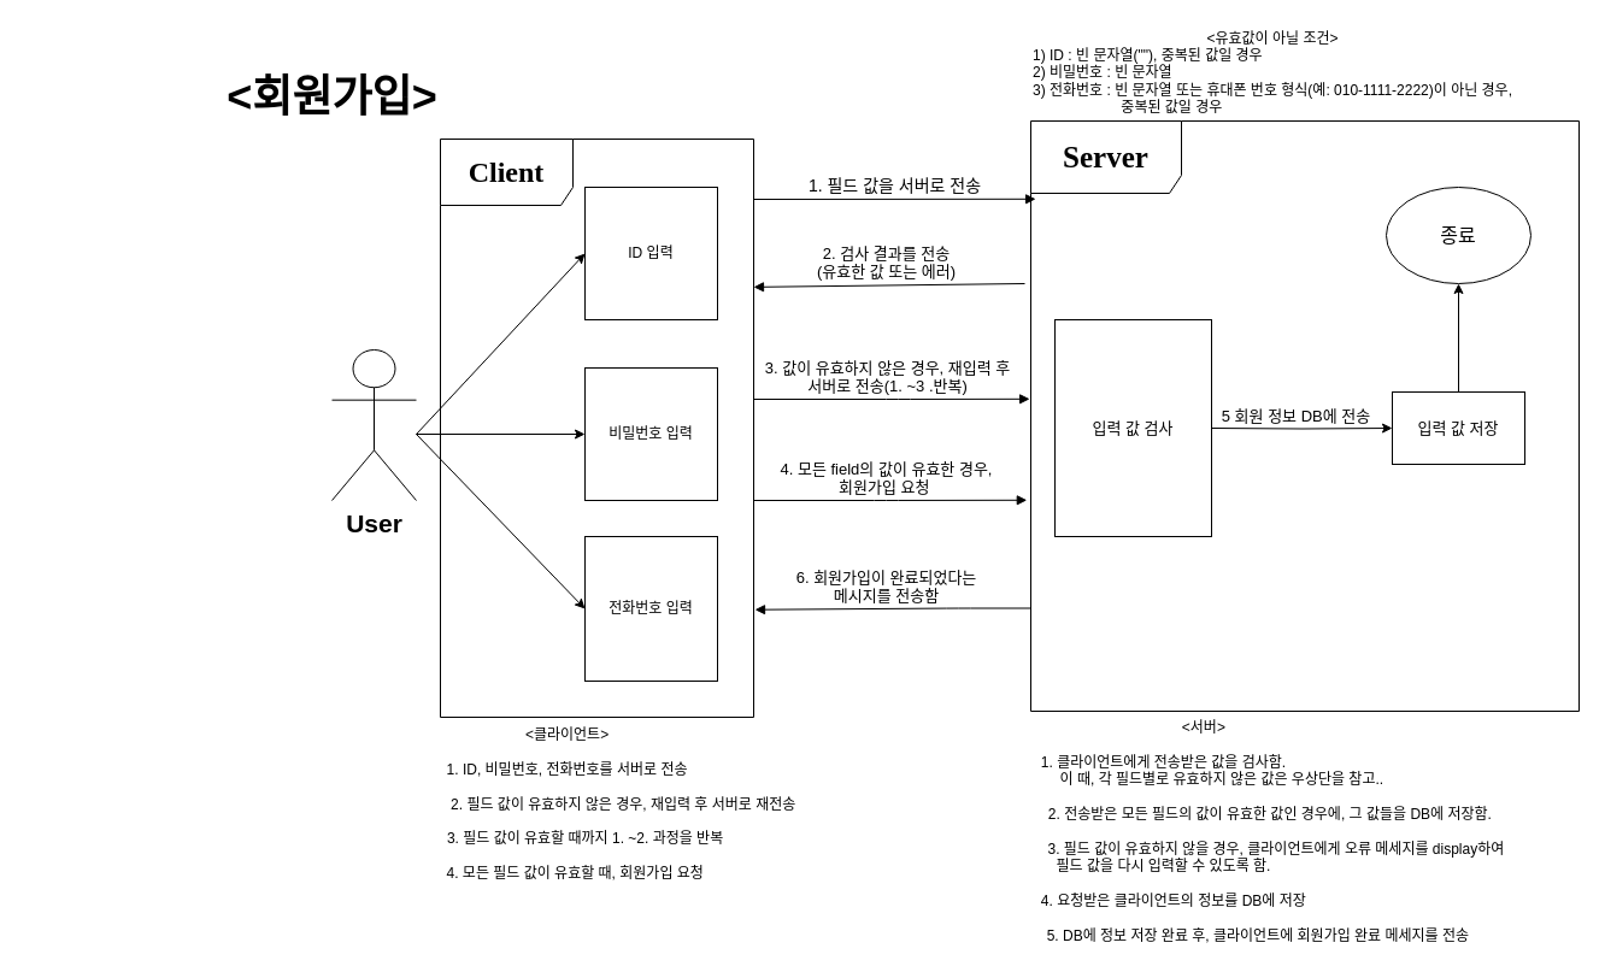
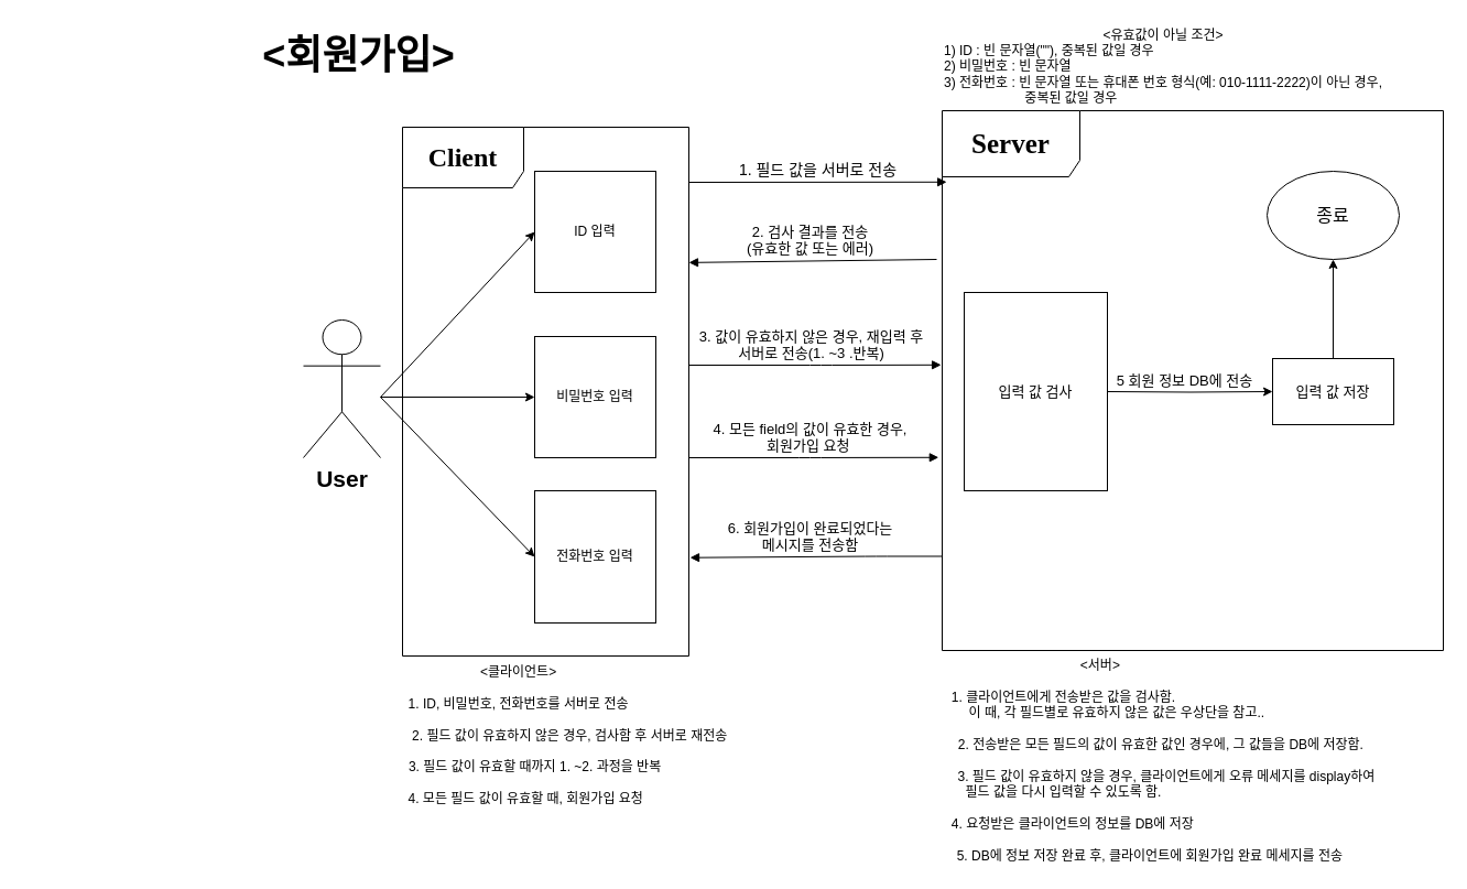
- <mxCell id="17" value="&lt;font size=&quot;1&quot;&gt;&lt;b style=&quot;font-size: 36px&quot;&gt;&amp;lt;회원가입&amp;gt;&lt;/b&gt;&lt;/font&gt;" style="text;html=1;align=center;verticalAlign=middle;resizable=0;points=[];autosize=1;" vertex="1" parent="1"><mxGeometry x="175" y="65" width="200" height="30" as="geometry" /></mxCell>
+ <mxCell id="17" value="&lt;font size=&quot;1&quot;&gt;&lt;b style=&quot;font-size: 36px&quot;&gt;&amp;lt;회원가입&amp;gt;&lt;/b&gt;&lt;/font&gt;" style="text;html=1;align=center;verticalAlign=middle;resizable=0;points=[];autosize=1;" vertex="1" parent="1"><mxGeometry x="225" y="35" width="200" height="30" as="geometry" /></mxCell>
- <mxCell id="14" value="&lt;br&gt;&amp;nbsp; &amp;nbsp; &amp;nbsp; &amp;nbsp; &amp;nbsp; &amp;nbsp; &amp;nbsp; &amp;nbsp; &amp;nbsp; &amp;nbsp; &amp;nbsp; &amp;nbsp; &amp;nbsp; &amp;nbsp; &amp;nbsp; &amp;nbsp; &amp;nbsp; &amp;nbsp; &amp;nbsp; &amp;nbsp; &amp;nbsp; &amp;nbsp; &amp;nbsp; &amp;nbsp; &amp;nbsp; &amp;nbsp; &amp;nbsp; &amp;nbsp; &amp;nbsp; &amp;nbsp; &amp;nbsp; &amp;nbsp; &amp;nbsp; &amp;nbsp; &amp;nbsp; &amp;nbsp; &amp;lt;클라이언트&amp;gt;&lt;br&gt;&lt;br&gt;&amp;nbsp; &amp;nbsp; &amp;nbsp; &amp;nbsp; &amp;nbsp; &amp;nbsp; &amp;nbsp; &amp;nbsp; &amp;nbsp; &amp;nbsp; &amp;nbsp; &amp;nbsp; &amp;nbsp; &amp;nbsp; &amp;nbsp; &amp;nbsp; &amp;nbsp; &amp;nbsp; &amp;nbsp; &amp;nbsp; &amp;nbsp; &amp;nbsp; &amp;nbsp; &amp;nbsp; &amp;nbsp; &amp;nbsp; &amp;nbsp; &amp;nbsp; &amp;nbsp; &amp;nbsp; &amp;nbsp; &amp;nbsp; &amp;nbsp; &amp;nbsp; &amp;nbsp; &amp;nbsp; 1. ID, 비밀번호, 전화번호를 서버로 전송&lt;br&gt;&lt;br&gt;&amp;nbsp; &amp;nbsp; &amp;nbsp; &amp;nbsp; &amp;nbsp; &amp;nbsp; &amp;nbsp; &amp;nbsp; &amp;nbsp; &amp;nbsp; &amp;nbsp; &amp;nbsp; &amp;nbsp; &amp;nbsp; &amp;nbsp; &amp;nbsp; &amp;nbsp; &amp;nbsp; &amp;nbsp; &amp;nbsp; &amp;nbsp; &amp;nbsp; &amp;nbsp; &amp;nbsp; &amp;nbsp; &amp;nbsp; &amp;nbsp; &amp;nbsp; &amp;nbsp; &amp;nbsp; &amp;nbsp; &amp;nbsp; &amp;nbsp; &amp;nbsp; &amp;nbsp; &amp;nbsp; &amp;nbsp; &amp;nbsp; &amp;nbsp; &amp;nbsp; &amp;nbsp; &amp;nbsp; &amp;nbsp; &amp;nbsp; &amp;nbsp; &amp;nbsp; &amp;nbsp; &amp;nbsp; &amp;nbsp; &amp;nbsp; 2. 필드 값이 유효하지 않은 경우, 재입력 후 서버로 재전송&lt;br&gt;&lt;br&gt;&amp;nbsp; &amp;nbsp; &amp;nbsp; &amp;nbsp; &amp;nbsp; &amp;nbsp; &amp;nbsp; &amp;nbsp; &amp;nbsp; &amp;nbsp; &amp;nbsp; &amp;nbsp; &amp;nbsp; &amp;nbsp; &amp;nbsp; &amp;nbsp; &amp;nbsp; &amp;nbsp; &amp;nbsp; &amp;nbsp; &amp;nbsp; &amp;nbsp; &amp;nbsp; &amp;nbsp; &amp;nbsp; &amp;nbsp; &amp;nbsp; &amp;nbsp; &amp;nbsp; &amp;nbsp; &amp;nbsp; &amp;nbsp; &amp;nbsp; &amp;nbsp; &amp;nbsp; &amp;nbsp; &amp;nbsp; &amp;nbsp; &amp;nbsp; &amp;nbsp; &amp;nbsp;3. 필드 값이 유효할 때까지 1. ~2. 과정을 반복&lt;br&gt;&lt;br&gt;&amp;nbsp; &amp;nbsp; &amp;nbsp; &amp;nbsp; &amp;nbsp; &amp;nbsp; &amp;nbsp; &amp;nbsp; &amp;nbsp; &amp;nbsp; &amp;nbsp; &amp;nbsp; &amp;nbsp; &amp;nbsp; &amp;nbsp; &amp;nbsp; &amp;nbsp; &amp;nbsp; &amp;nbsp; &amp;nbsp; &amp;nbsp; &amp;nbsp; &amp;nbsp; &amp;nbsp; &amp;nbsp; &amp;nbsp; &amp;nbsp; &amp;nbsp; &amp;nbsp; &amp;nbsp; &amp;nbsp; &amp;nbsp; &amp;nbsp; &amp;nbsp; &amp;nbsp; &amp;nbsp; &amp;nbsp; &amp;nbsp; &amp;nbsp;4. 모든 필드 값이 유효할 때, 회원가입 요청&amp;nbsp;" style="text;html=1;align=center;verticalAlign=middle;resizable=0;points=[];autosize=1;" parent="1" vertex="1"><mxGeometry x="20" y="585" width="660" height="150" as="geometry" /></mxCell>
+ <mxCell id="14" value="&lt;br&gt;&amp;nbsp; &amp;nbsp; &amp;nbsp; &amp;nbsp; &amp;nbsp; &amp;nbsp; &amp;nbsp; &amp;nbsp; &amp;nbsp; &amp;nbsp; &amp;nbsp; &amp;nbsp; &amp;nbsp; &amp;nbsp; &amp;nbsp; &amp;nbsp; &amp;nbsp; &amp;nbsp; &amp;nbsp; &amp;nbsp; &amp;nbsp; &amp;nbsp; &amp;nbsp; &amp;nbsp; &amp;nbsp; &amp;nbsp; &amp;nbsp; &amp;nbsp; &amp;nbsp; &amp;nbsp; &amp;nbsp; &amp;nbsp; &amp;nbsp; &amp;nbsp; &amp;nbsp; &amp;nbsp; &amp;lt;클라이언트&amp;gt;&lt;br&gt;&lt;br&gt;&amp;nbsp; &amp;nbsp; &amp;nbsp; &amp;nbsp; &amp;nbsp; &amp;nbsp; &amp;nbsp; &amp;nbsp; &amp;nbsp; &amp;nbsp; &amp;nbsp; &amp;nbsp; &amp;nbsp; &amp;nbsp; &amp;nbsp; &amp;nbsp; &amp;nbsp; &amp;nbsp; &amp;nbsp; &amp;nbsp; &amp;nbsp; &amp;nbsp; &amp;nbsp; &amp;nbsp; &amp;nbsp; &amp;nbsp; &amp;nbsp; &amp;nbsp; &amp;nbsp; &amp;nbsp; &amp;nbsp; &amp;nbsp; &amp;nbsp; &amp;nbsp; &amp;nbsp; &amp;nbsp; 1. ID, 비밀번호, 전화번호를 서버로 전송&lt;br&gt;&lt;br&gt;&amp;nbsp; &amp;nbsp; &amp;nbsp; &amp;nbsp; &amp;nbsp; &amp;nbsp; &amp;nbsp; &amp;nbsp; &amp;nbsp; &amp;nbsp; &amp;nbsp; &amp;nbsp; &amp;nbsp; &amp;nbsp; &amp;nbsp; &amp;nbsp; &amp;nbsp; &amp;nbsp; &amp;nbsp; &amp;nbsp; &amp;nbsp; &amp;nbsp; &amp;nbsp; &amp;nbsp; &amp;nbsp; &amp;nbsp; &amp;nbsp; &amp;nbsp; &amp;nbsp; &amp;nbsp; &amp;nbsp; &amp;nbsp; &amp;nbsp; &amp;nbsp; &amp;nbsp; &amp;nbsp; &amp;nbsp; &amp;nbsp; &amp;nbsp; &amp;nbsp; &amp;nbsp; &amp;nbsp; &amp;nbsp; &amp;nbsp; &amp;nbsp; &amp;nbsp; &amp;nbsp; &amp;nbsp; &amp;nbsp; &amp;nbsp; 2. 필드 값이 유효하지 않은 경우, 검사함 후 서버로 재전송&lt;br&gt;&lt;br&gt;&amp;nbsp; &amp;nbsp; &amp;nbsp; &amp;nbsp; &amp;nbsp; &amp;nbsp; &amp;nbsp; &amp;nbsp; &amp;nbsp; &amp;nbsp; &amp;nbsp; &amp;nbsp; &amp;nbsp; &amp;nbsp; &amp;nbsp; &amp;nbsp; &amp;nbsp; &amp;nbsp; &amp;nbsp; &amp;nbsp; &amp;nbsp; &amp;nbsp; &amp;nbsp; &amp;nbsp; &amp;nbsp; &amp;nbsp; &amp;nbsp; &amp;nbsp; &amp;nbsp; &amp;nbsp; &amp;nbsp; &amp;nbsp; &amp;nbsp; &amp;nbsp; &amp;nbsp; &amp;nbsp; &amp;nbsp; &amp;nbsp; &amp;nbsp; &amp;nbsp; &amp;nbsp;3. 필드 값이 유효할 때까지 1. ~2. 과정을 반복&lt;br&gt;&lt;br&gt;&amp;nbsp; &amp;nbsp; &amp;nbsp; &amp;nbsp; &amp;nbsp; &amp;nbsp; &amp;nbsp; &amp;nbsp; &amp;nbsp; &amp;nbsp; &amp;nbsp; &amp;nbsp; &amp;nbsp; &amp;nbsp; &amp;nbsp; &amp;nbsp; &amp;nbsp; &amp;nbsp; &amp;nbsp; &amp;nbsp; &amp;nbsp; &amp;nbsp; &amp;nbsp; &amp;nbsp; &amp;nbsp; &amp;nbsp; &amp;nbsp; &amp;nbsp; &amp;nbsp; &amp;nbsp; &amp;nbsp; &amp;nbsp; &amp;nbsp; &amp;nbsp; &amp;nbsp; &amp;nbsp; &amp;nbsp; &amp;nbsp; &amp;nbsp;4. 모든 필드 값이 유효할 때, 회원가입 요청&amp;nbsp;" style="text;html=1;align=center;verticalAlign=middle;resizable=0;points=[];autosize=1;" parent="1" vertex="1"><mxGeometry x="20" y="585" width="660" height="150" as="geometry" /></mxCell>
